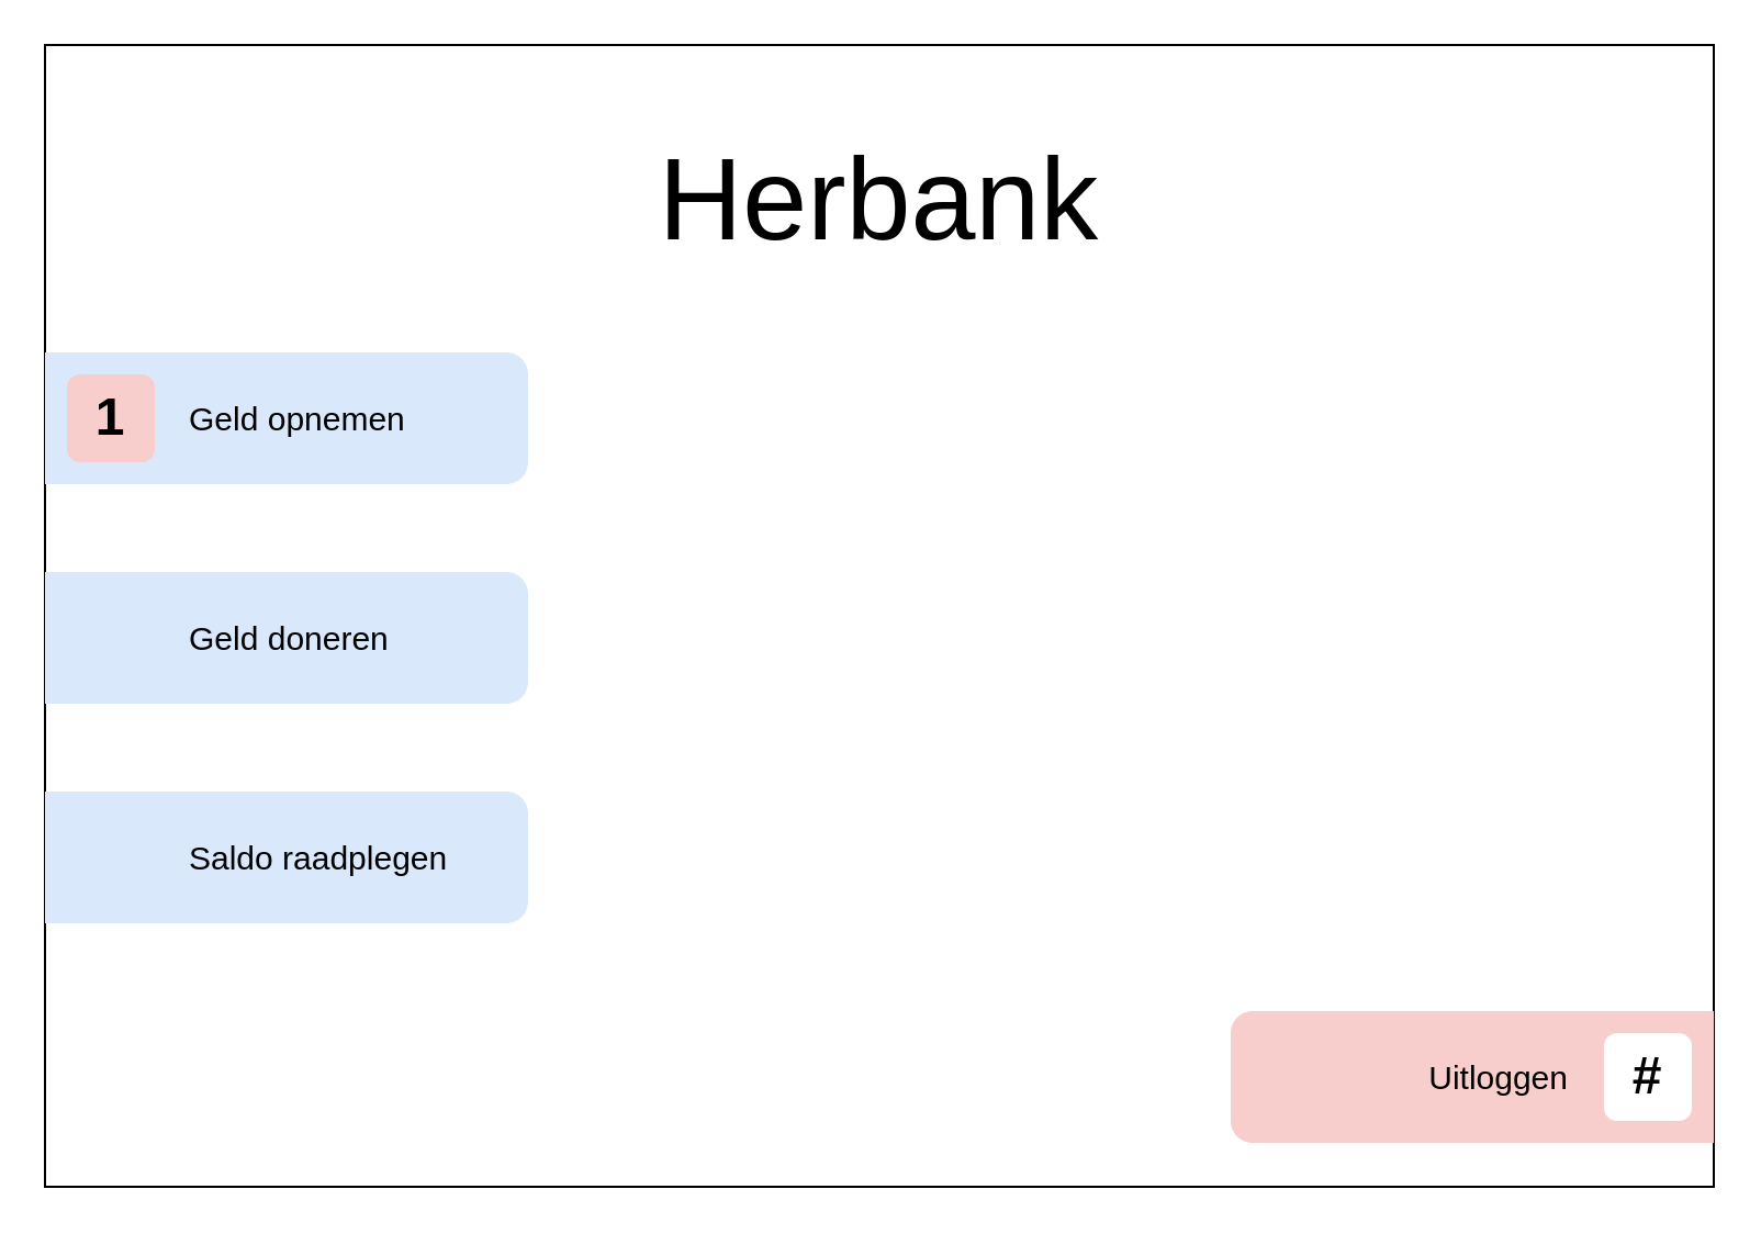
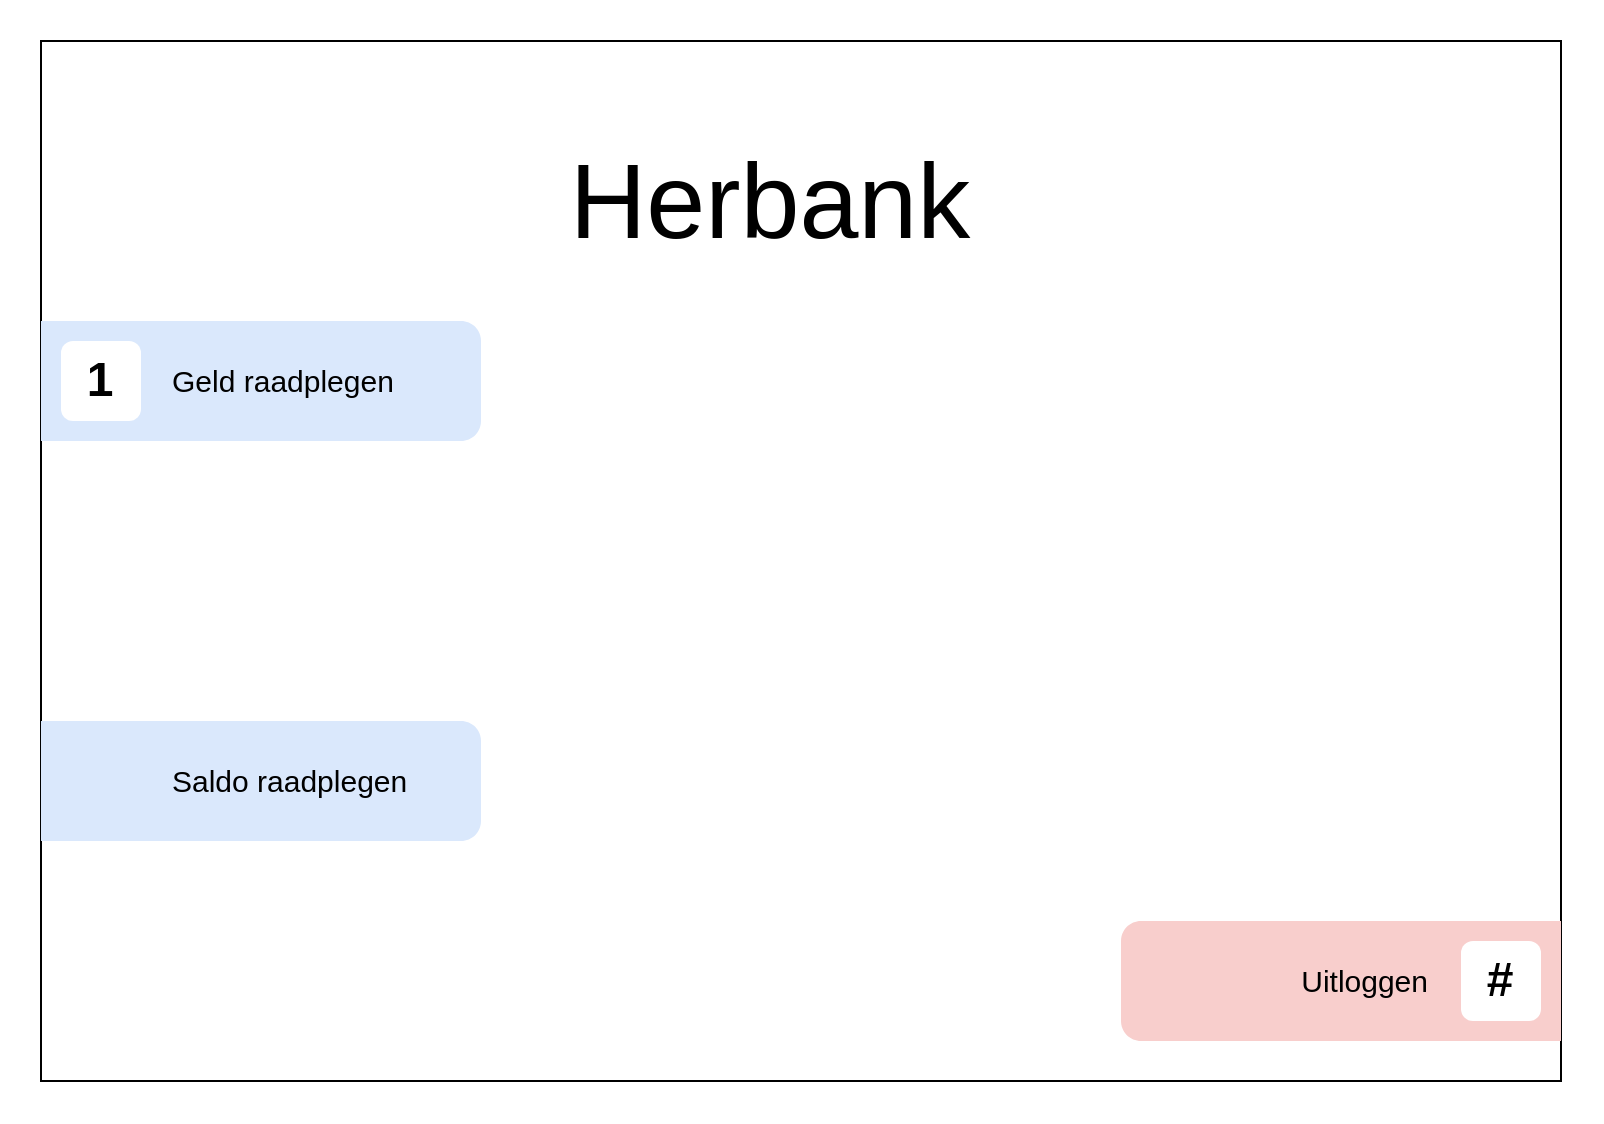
- <mxCell id="9" value="Herbank" style="text;html=1;strokeColor=none;fillColor=none;align=center;verticalAlign=middle;whiteSpace=wrap;rounded=0;fontSize=53;" vertex="1" parent="1"><mxGeometry x="205" y="60" width="390" height="60" as="geometry" /></mxCell>
+ <mxCell id="9" value="Herbank" style="text;html=1;strokeColor=none;fillColor=none;align=center;verticalAlign=middle;whiteSpace=wrap;rounded=0;fontSize=53;" vertex="1" parent="1"><mxGeometry x="190" y="70" width="390" height="60" as="geometry" /></mxCell>
- <mxCell id="7" value="1" style="rounded=1;whiteSpace=wrap;html=1;fontStyle=1;fontSize=24;strokeColor=none;fillColor=#f8cecc;" vertex="1" parent="1"><mxGeometry x="30" y="170" width="40" height="40" as="geometry" /></mxCell>
+ <mxCell id="7" value="1" style="rounded=1;whiteSpace=wrap;html=1;fontStyle=1;fontSize=24;strokeColor=none;" vertex="1" parent="1"><mxGeometry x="30" y="170" width="40" height="40" as="geometry" /></mxCell>
- <mxCell id="3" value="Geld opnemen" style="shape=mxgraph.basic.rect;whiteSpace=wrap;html=1;fillColor=#dae8fc;strokeColor=none;topRightStyle=rounded;bottomRightStyle=rounded;spacingLeft=64;align=left;fontSize=15;" vertex="1" parent="1"><mxGeometry x="20" y="160" width="220" height="60" as="geometry" /></mxCell>
+ <mxCell id="3" value="Geld raadplegen" style="shape=mxgraph.basic.rect;whiteSpace=wrap;html=1;fillColor=#dae8fc;strokeColor=none;topRightStyle=rounded;bottomRightStyle=rounded;spacingLeft=64;align=left;fontSize=15;" vertex="1" parent="1"><mxGeometry x="20" y="160" width="220" height="60" as="geometry" /></mxCell>
- <mxCell id="6" value="Geld doneren" style="shape=mxgraph.basic.rect;whiteSpace=wrap;html=1;fillColor=#dae8fc;strokeColor=none;topRightStyle=rounded;bottomRightStyle=rounded;spacingLeft=64;align=left;fontSize=15;" vertex="1" parent="1"><mxGeometry x="20" y="260" width="220" height="60" as="geometry" /></mxCell>
